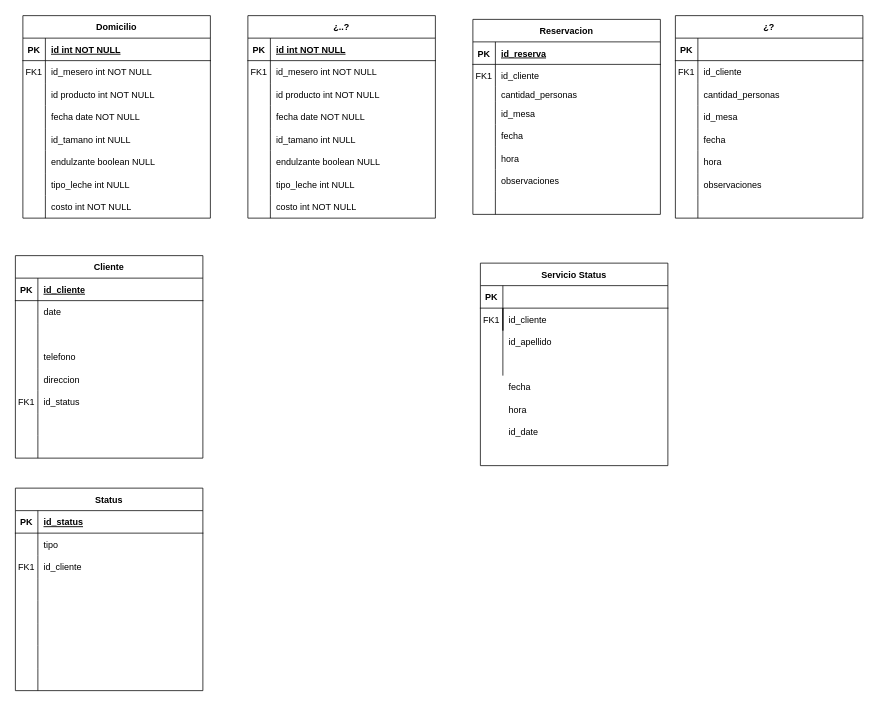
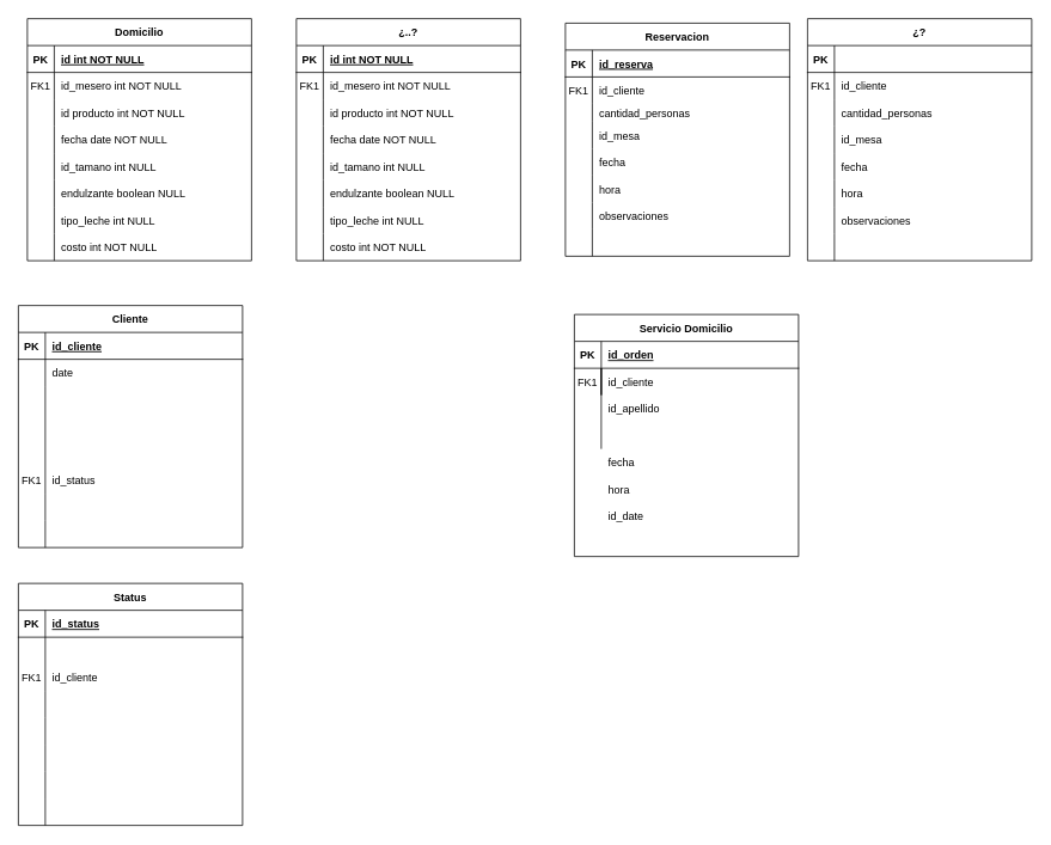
- <mxCell id="125" value="Servicio Status" style="shape=table;startSize=30;container=1;collapsible=1;childLayout=tableLayout;fixedRows=1;rowLines=0;fontStyle=1;align=center;resizeLast=1;" parent="1" vertex="1"><mxGeometry x="640" y="350" width="250" height="270" as="geometry" /></mxCell>
+ <mxCell id="125" value="Servicio Domicilio" style="shape=table;startSize=30;container=1;collapsible=1;childLayout=tableLayout;fixedRows=1;rowLines=0;fontStyle=1;align=center;resizeLast=1;" parent="1" vertex="1"><mxGeometry x="640" y="350" width="250" height="270" as="geometry" /></mxCell>
+ <mxCell id="128" value="id_orden" style="shape=partialRectangle;overflow=hidden;connectable=0;fillColor=none;top=0;left=0;bottom=0;right=0;align=left;spacingLeft=6;fontStyle=5;" parent="126" vertex="1"><mxGeometry x="30" width="220" height="30" as="geometry"><mxRectangle width="220" height="30" as="alternateBounds" /></mxGeometry></mxCell>
- <mxCell id="112" value="telefono" style="shape=partialRectangle;overflow=hidden;connectable=0;fillColor=none;top=0;left=0;bottom=0;right=0;align=left;spacingLeft=6;" parent="110" vertex="1"><mxGeometry x="30" width="220" height="30" as="geometry"><mxRectangle width="220" height="30" as="alternateBounds" /></mxGeometry></mxCell>
- <mxCell id="115" value="direccion" style="shape=partialRectangle;overflow=hidden;connectable=0;fillColor=none;top=0;left=0;bottom=0;right=0;align=left;spacingLeft=6;" parent="113" vertex="1"><mxGeometry x="30" width="220" height="30" as="geometry"><mxRectangle width="220" height="30" as="alternateBounds" /></mxGeometry></mxCell>
- <mxCell id="152" value="tipo" style="shape=partialRectangle;overflow=hidden;connectable=0;fillColor=none;top=0;left=0;bottom=0;right=0;align=left;spacingLeft=6;" parent="150" vertex="1"><mxGeometry x="30" width="220" height="30" as="geometry"><mxRectangle width="220" height="30" as="alternateBounds" /></mxGeometry></mxCell>
